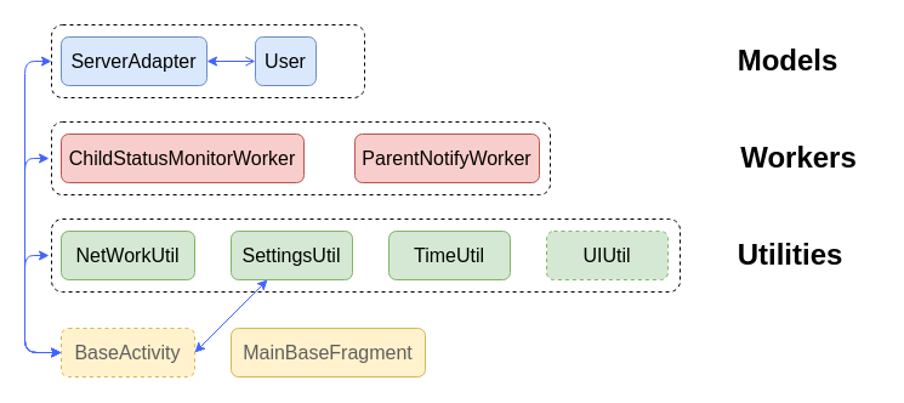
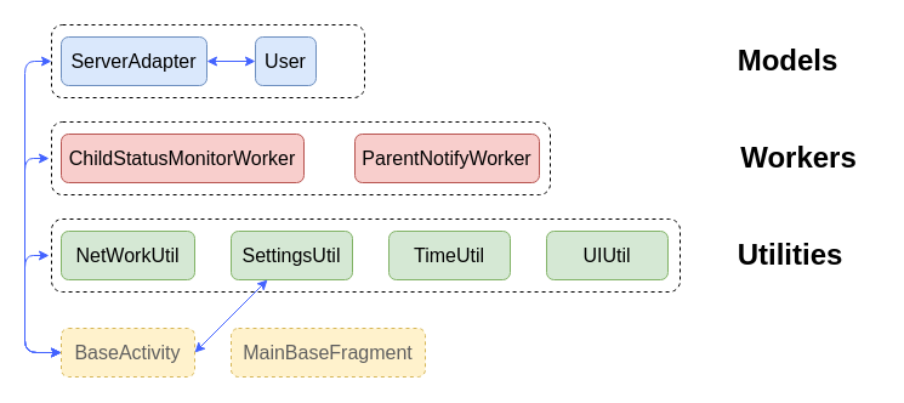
- <mxCell id="19" value="" style="endArrow=open;startArrow=classic;html=1;strokeColor=#4262FF;entryX=0;entryY=0.5;entryDx=0;entryDy=0;exitX=1;exitY=0.5;exitDx=0;exitDy=0;" edge="1" parent="1" source="6" target="7"><mxGeometry width="50" height="50" relative="1" as="geometry"><mxPoint x="20" y="380" as="sourcePoint" /><mxPoint x="70" y="330" as="targetPoint" /></mxGeometry></mxCell>
+ <mxCell id="19" value="" style="endArrow=classic;startArrow=classic;html=1;strokeColor=#4262FF;entryX=0;entryY=0.5;entryDx=0;entryDy=0;exitX=1;exitY=0.5;exitDx=0;exitDy=0;" edge="1" parent="1" source="6" target="7"><mxGeometry width="50" height="50" relative="1" as="geometry"><mxPoint x="20" y="380" as="sourcePoint" /><mxPoint x="70" y="330" as="targetPoint" /></mxGeometry></mxCell>
- <mxCell id="14" value="&lt;font style=&quot;font-size: 16px&quot;&gt;UIUtil&lt;/font&gt;" style="rounded=1;whiteSpace=wrap;html=1;fillColor=#d5e8d4;strokeColor=#82b366;dashed=1;" parent="1" vertex="1"><mxGeometry x="450" y="190" width="100" height="40" as="geometry" /></mxCell>
+ <mxCell id="14" value="&lt;font style=&quot;font-size: 16px&quot;&gt;UIUtil&lt;/font&gt;" style="rounded=1;whiteSpace=wrap;html=1;fillColor=#d5e8d4;strokeColor=#82b366;" parent="1" vertex="1"><mxGeometry x="450" y="190" width="100" height="40" as="geometry" /></mxCell>
- <mxCell id="17" value="&lt;font style=&quot;font-size: 16px&quot; color=&quot;#5e5e5e&quot;&gt;MainBaseFragment&lt;/font&gt;" style="rounded=1;whiteSpace=wrap;html=1;fillColor=#fff2cc;strokeColor=#d6b656;dashed=0;" vertex="1" parent="1"><mxGeometry x="190" y="270" width="160" height="40" as="geometry" /></mxCell>
+ <mxCell id="17" value="&lt;font style=&quot;font-size: 16px&quot; color=&quot;#5e5e5e&quot;&gt;MainBaseFragment&lt;/font&gt;" style="rounded=1;whiteSpace=wrap;html=1;fillColor=#fff2cc;strokeColor=#d6b656;dashed=1;" vertex="1" parent="1"><mxGeometry x="190" y="270" width="160" height="40" as="geometry" /></mxCell>
